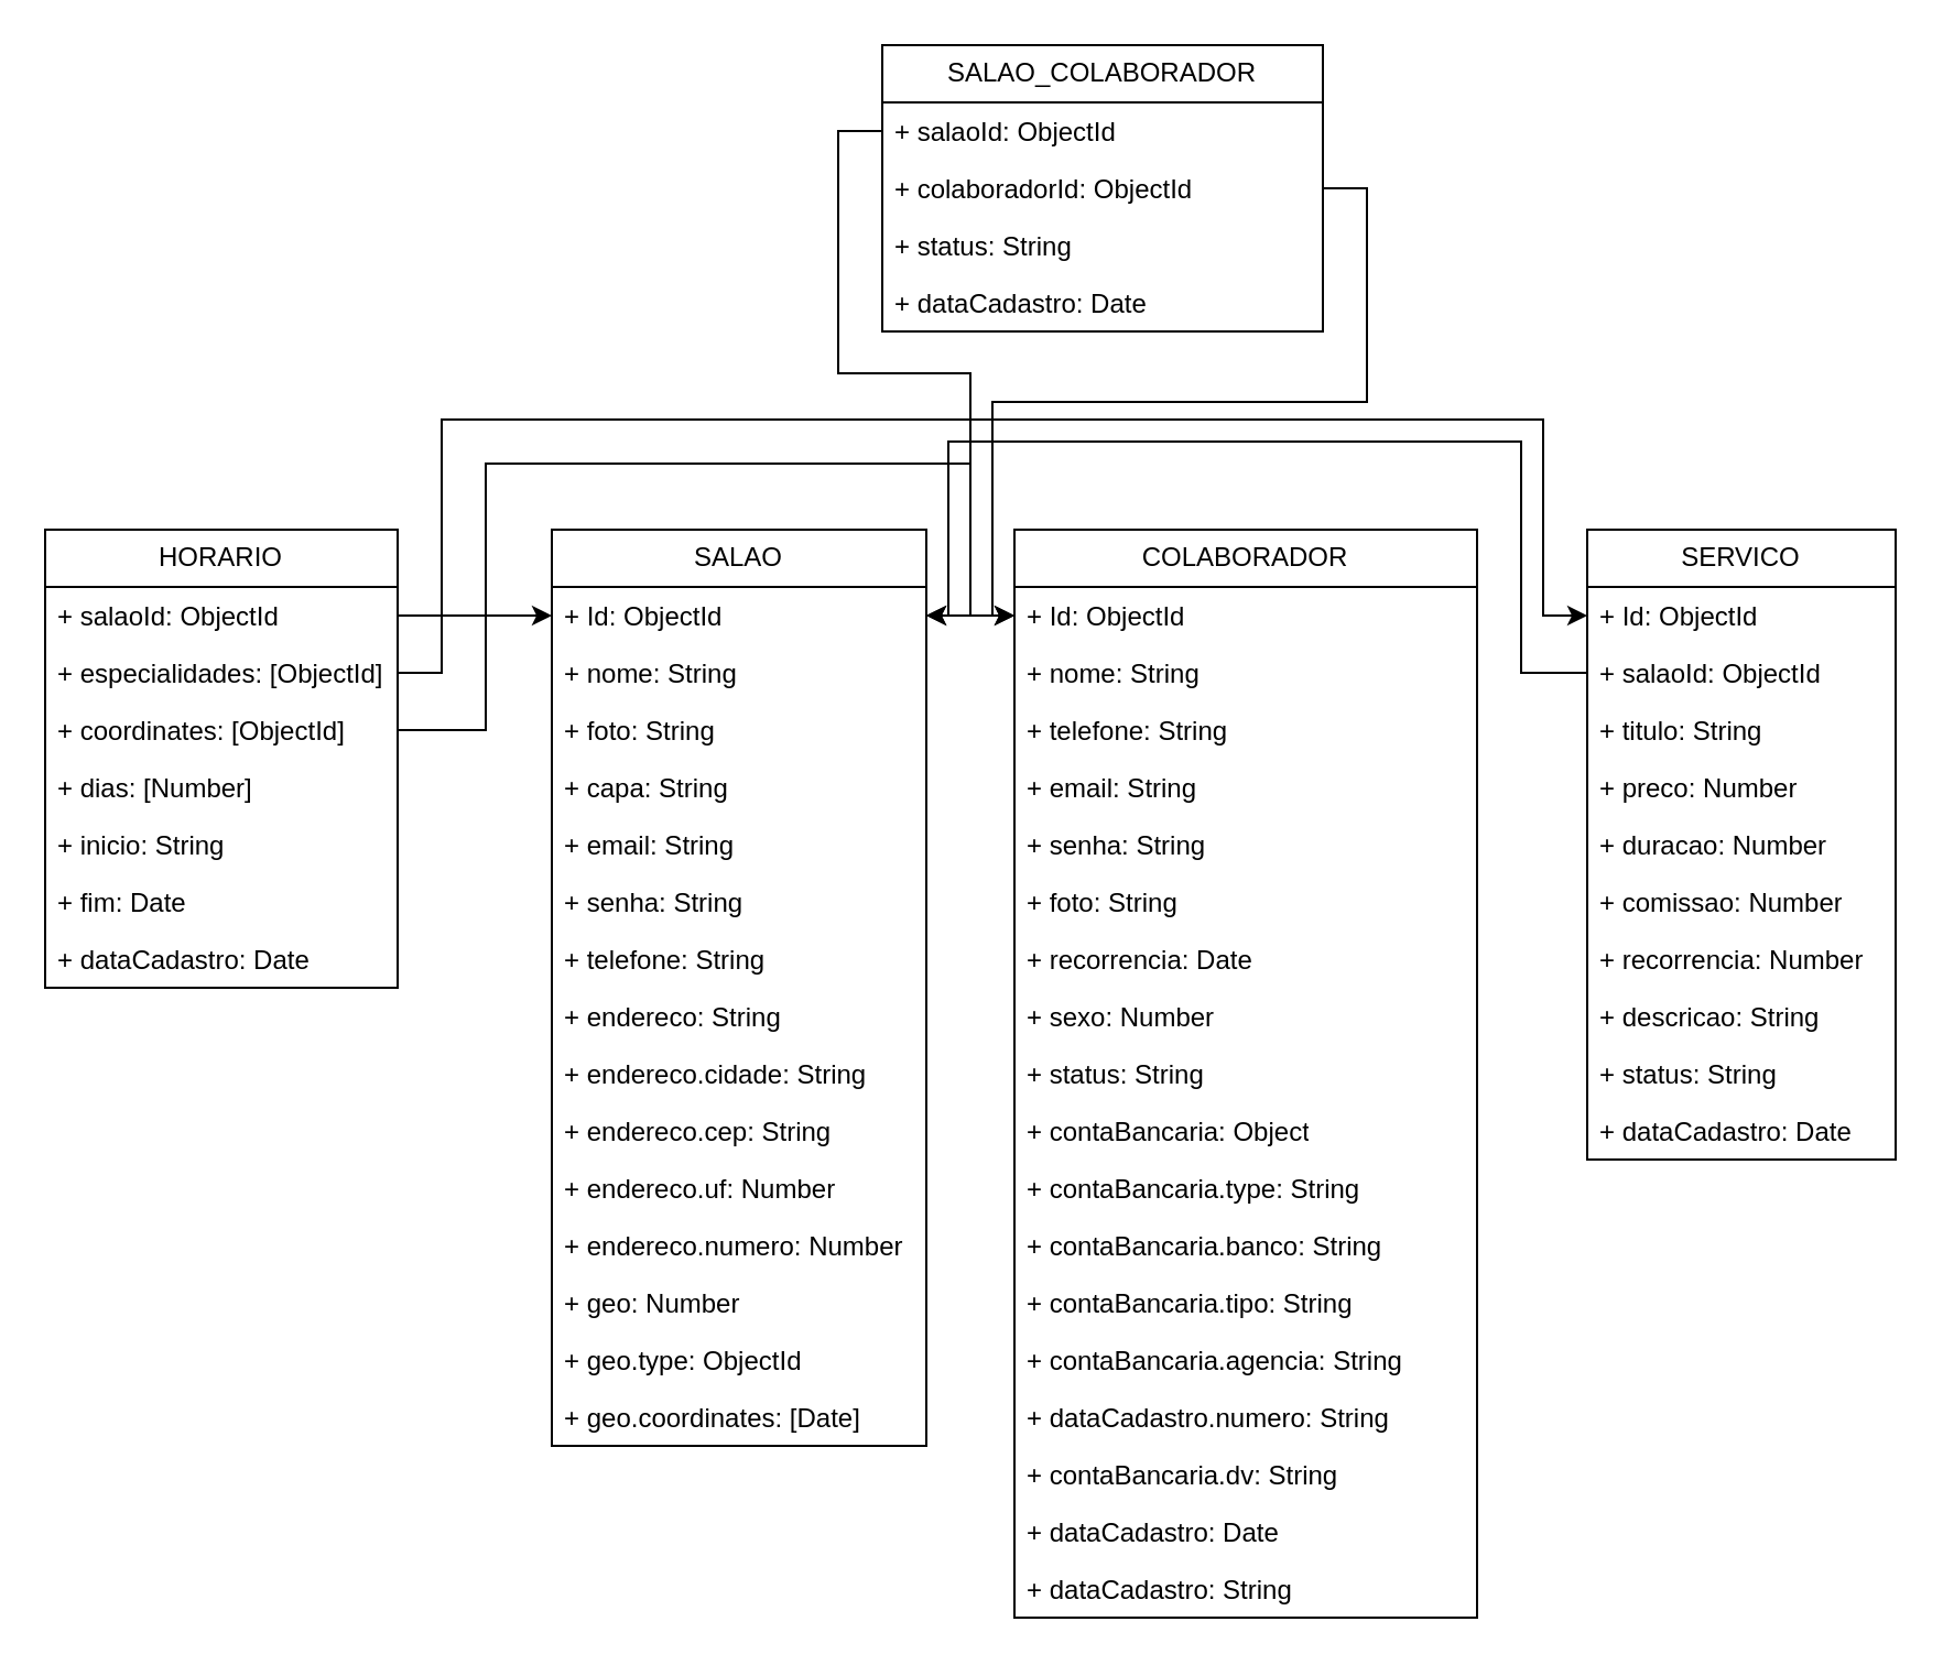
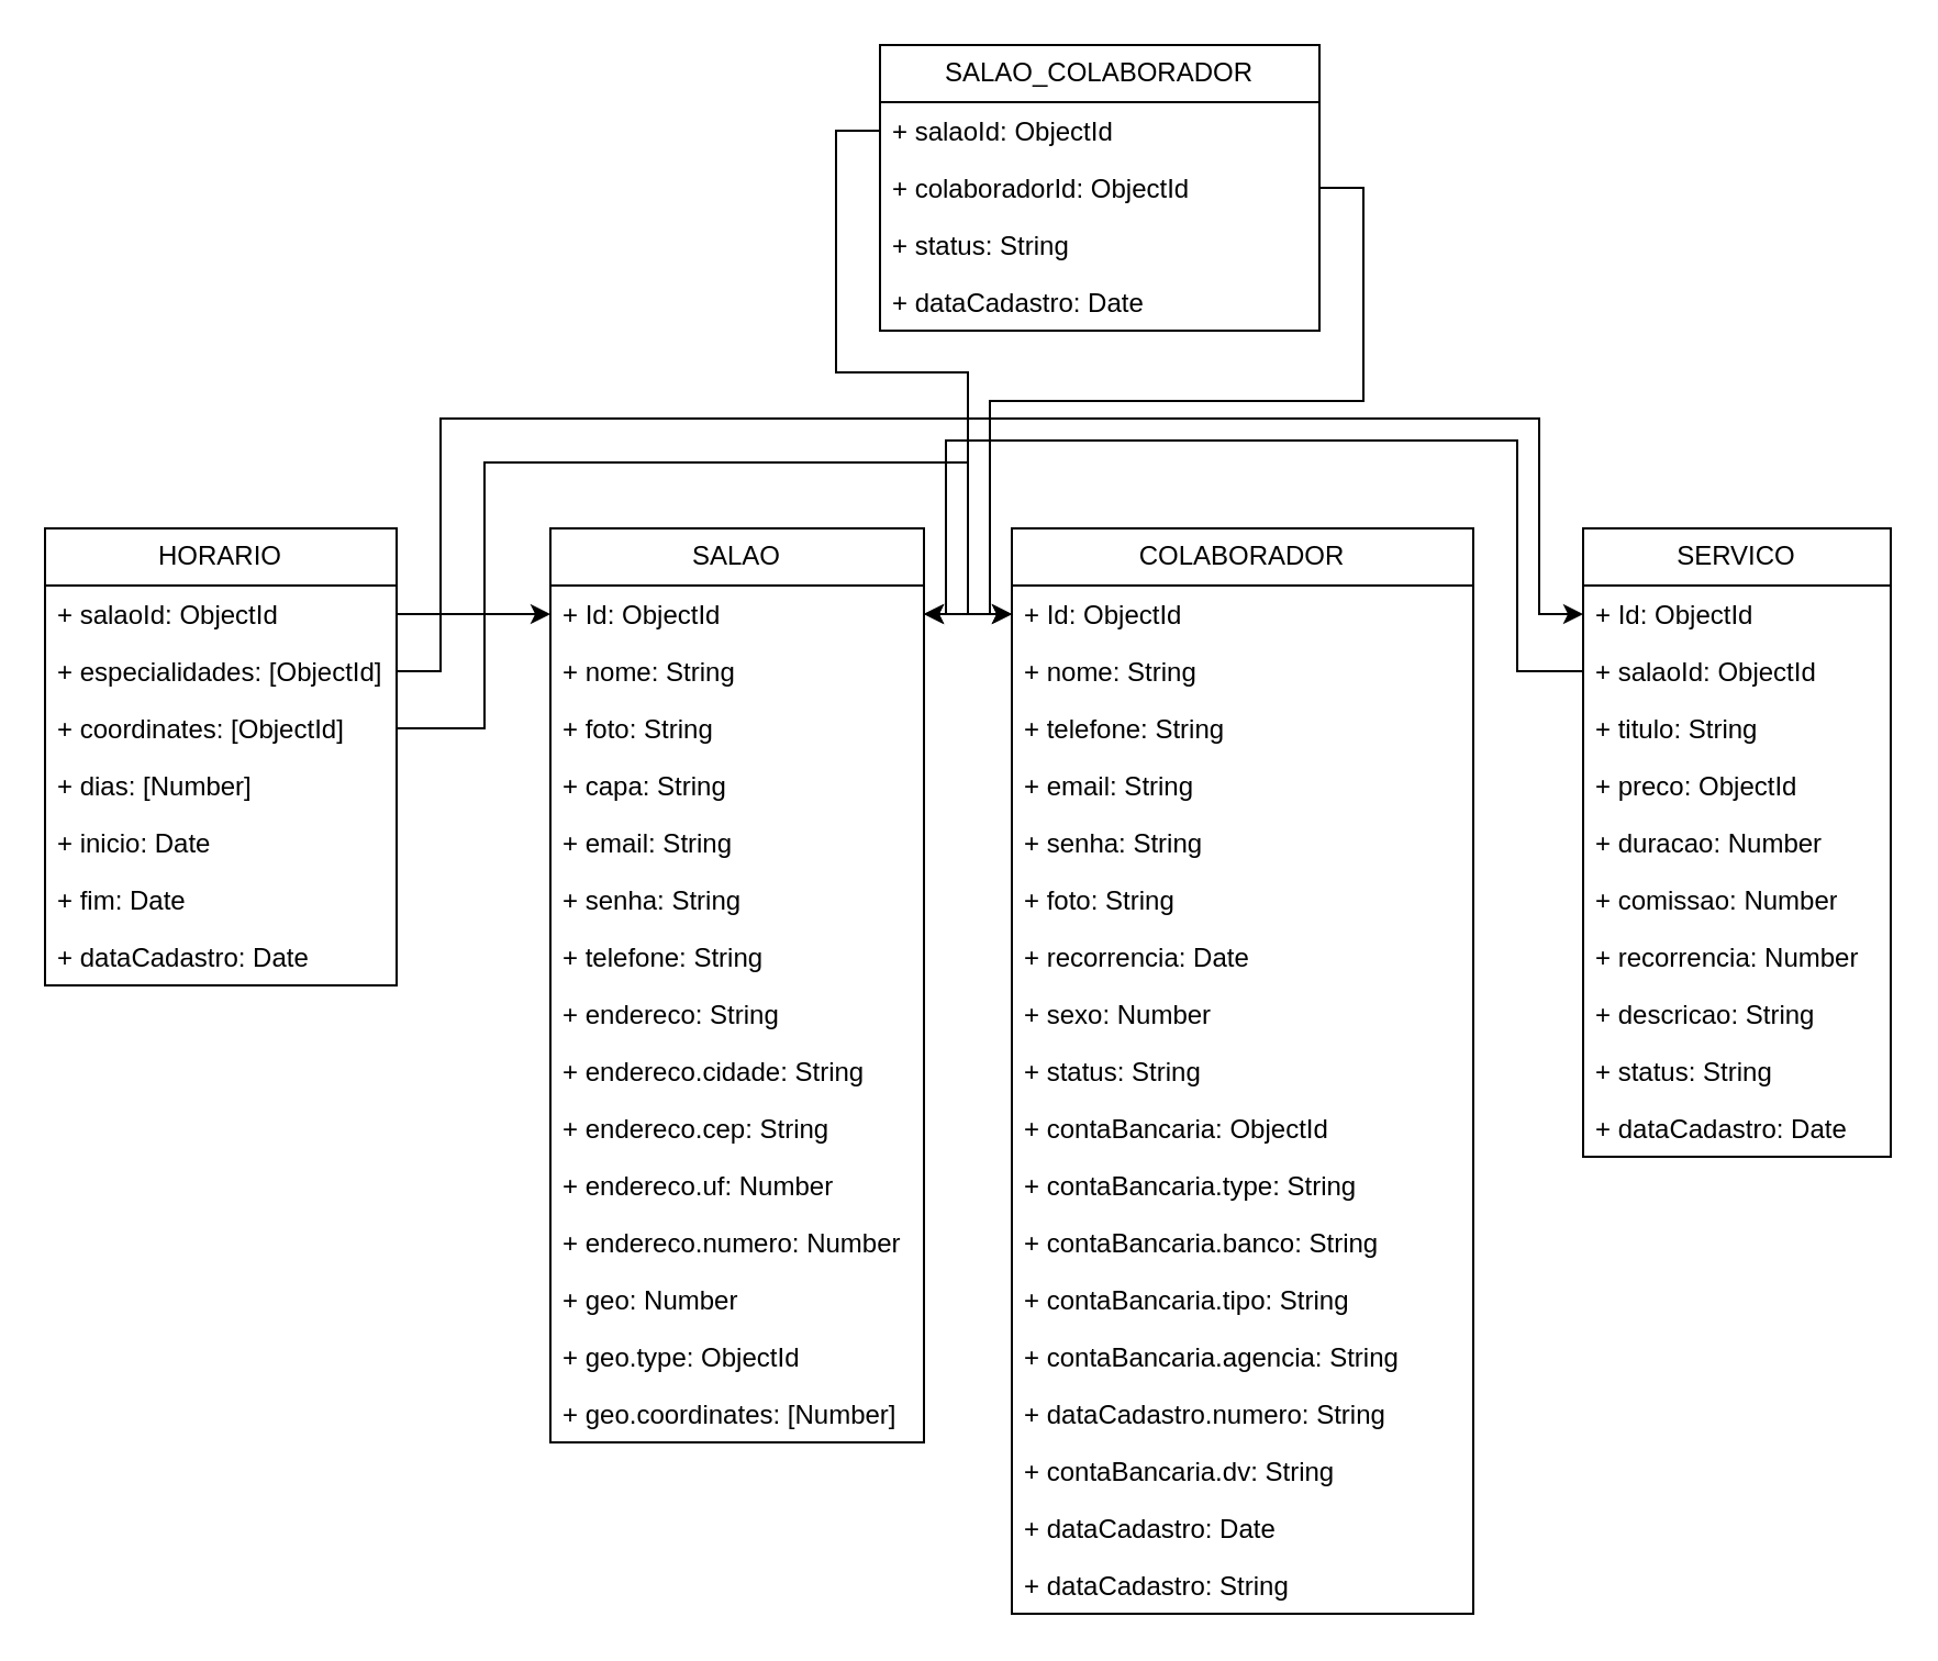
- <mxCell id="41" value="+ preco: Number" style="text;strokeColor=none;fillColor=none;align=left;verticalAlign=top;spacingLeft=4;spacingRight=4;overflow=hidden;rotatable=0;points=[[0,0.5],[1,0.5]];portConstraint=eastwest;whiteSpace=wrap;html=1;" vertex="1" parent="37"><mxGeometry y="104" width="140" height="26" as="geometry" /></mxCell>
+ <mxCell id="41" value="+ preco: ObjectId" style="text;strokeColor=none;fillColor=none;align=left;verticalAlign=top;spacingLeft=4;spacingRight=4;overflow=hidden;rotatable=0;points=[[0,0.5],[1,0.5]];portConstraint=eastwest;whiteSpace=wrap;html=1;" vertex="1" parent="37"><mxGeometry y="104" width="140" height="26" as="geometry" /></mxCell>
- <mxCell id="53" value="+ inicio: String" style="text;strokeColor=none;fillColor=none;align=left;verticalAlign=top;spacingLeft=4;spacingRight=4;overflow=hidden;rotatable=0;points=[[0,0.5],[1,0.5]];portConstraint=eastwest;whiteSpace=wrap;html=1;" vertex="1" parent="48"><mxGeometry y="130" width="160" height="26" as="geometry" /></mxCell>
+ <mxCell id="53" value="+ inicio: Date" style="text;strokeColor=none;fillColor=none;align=left;verticalAlign=top;spacingLeft=4;spacingRight=4;overflow=hidden;rotatable=0;points=[[0,0.5],[1,0.5]];portConstraint=eastwest;whiteSpace=wrap;html=1;" vertex="1" parent="48"><mxGeometry y="130" width="160" height="26" as="geometry" /></mxCell>
- <mxCell id="28" value="+ contaBancaria: Object" style="text;strokeColor=none;fillColor=none;align=left;verticalAlign=top;spacingLeft=4;spacingRight=4;overflow=hidden;rotatable=0;points=[[0,0.5],[1,0.5]];portConstraint=eastwest;whiteSpace=wrap;html=1;" vertex="1" parent="18"><mxGeometry y="260" width="210" height="26" as="geometry" /></mxCell>
+ <mxCell id="28" value="+ contaBancaria: ObjectId" style="text;strokeColor=none;fillColor=none;align=left;verticalAlign=top;spacingLeft=4;spacingRight=4;overflow=hidden;rotatable=0;points=[[0,0.5],[1,0.5]];portConstraint=eastwest;whiteSpace=wrap;html=1;" vertex="1" parent="18"><mxGeometry y="260" width="210" height="26" as="geometry" /></mxCell>
- <mxCell id="17" value="+ geo.coordinates: [Date]" style="text;strokeColor=none;fillColor=none;align=left;verticalAlign=top;spacingLeft=4;spacingRight=4;overflow=hidden;rotatable=0;points=[[0,0.5],[1,0.5]];portConstraint=eastwest;whiteSpace=wrap;html=1;" vertex="1" parent="2"><mxGeometry y="390" width="170" height="26" as="geometry" /></mxCell>
+ <mxCell id="17" value="+ geo.coordinates: [Number]" style="text;strokeColor=none;fillColor=none;align=left;verticalAlign=top;spacingLeft=4;spacingRight=4;overflow=hidden;rotatable=0;points=[[0,0.5],[1,0.5]];portConstraint=eastwest;whiteSpace=wrap;html=1;" vertex="1" parent="2"><mxGeometry y="390" width="170" height="26" as="geometry" /></mxCell>
